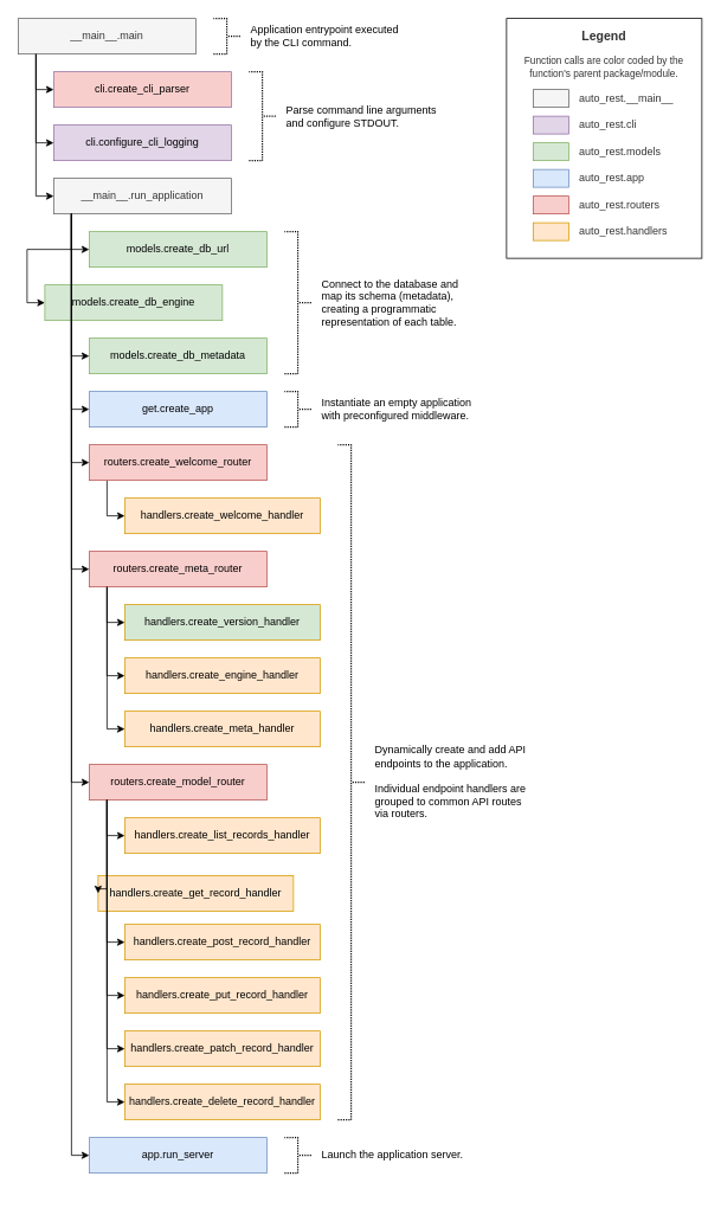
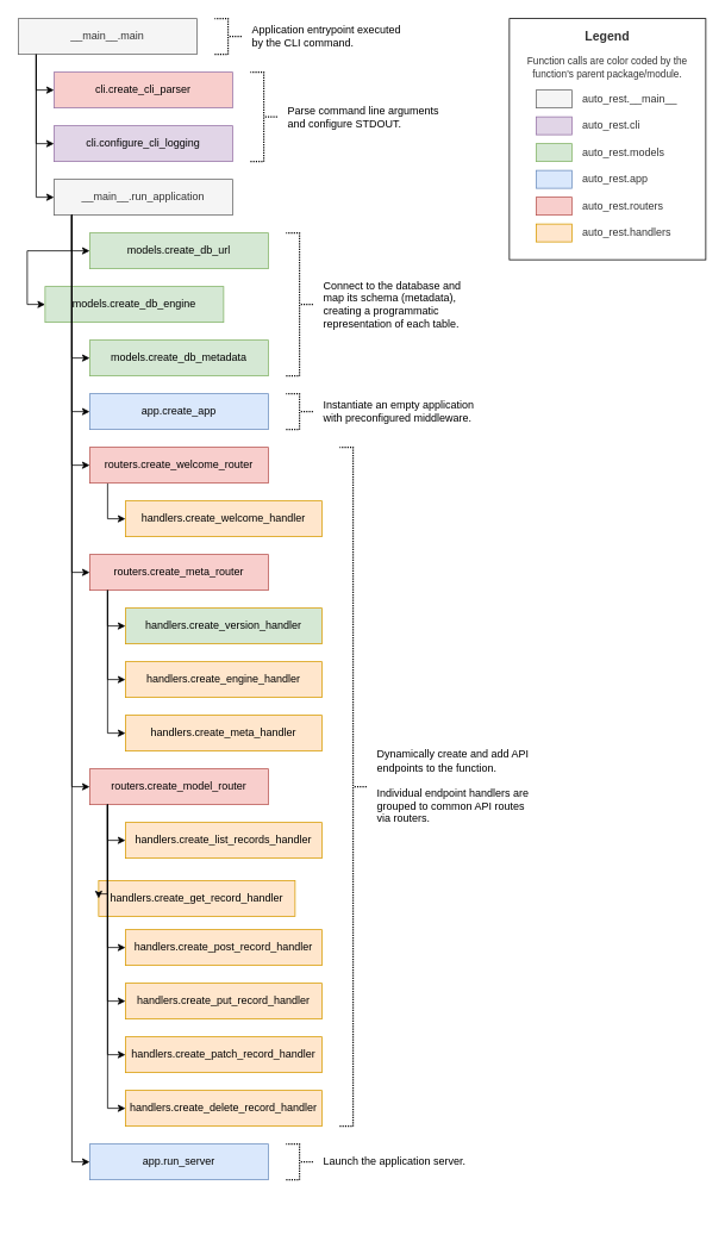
- <mxCell id="14" value="get.create_app" style="whiteSpace=wrap;html=1;rounded=0;fillColor=#dae8fc;strokeColor=#6c8ebf;" parent="1" vertex="1"><mxGeometry x="100" y="440" width="200" height="40" as="geometry" /></mxCell>
+ <mxCell id="14" value="app.create_app" style="whiteSpace=wrap;html=1;rounded=0;fillColor=#dae8fc;strokeColor=#6c8ebf;" parent="1" vertex="1"><mxGeometry x="100" y="440" width="200" height="40" as="geometry" /></mxCell>
- <mxCell id="41" value="Dynamically create and add API endpoints to the application.&lt;br&gt;&lt;br&gt;Individual endpoint handlers are grouped to common API routes via routers." style="text;html=1;align=left;verticalAlign=middle;whiteSpace=wrap;rounded=0;fontColor=#000000;" parent="1" vertex="1"><mxGeometry x="420" y="850" width="180" height="60" as="geometry" /></mxCell>
+ <mxCell id="41" value="Dynamically create and add API endpoints to the function.&lt;br&gt;&lt;br&gt;Individual endpoint handlers are grouped to common API routes via routers." style="text;html=1;align=left;verticalAlign=middle;whiteSpace=wrap;rounded=0;fontColor=#000000;" parent="1" vertex="1"><mxGeometry x="420" y="850" width="180" height="60" as="geometry" /></mxCell>
